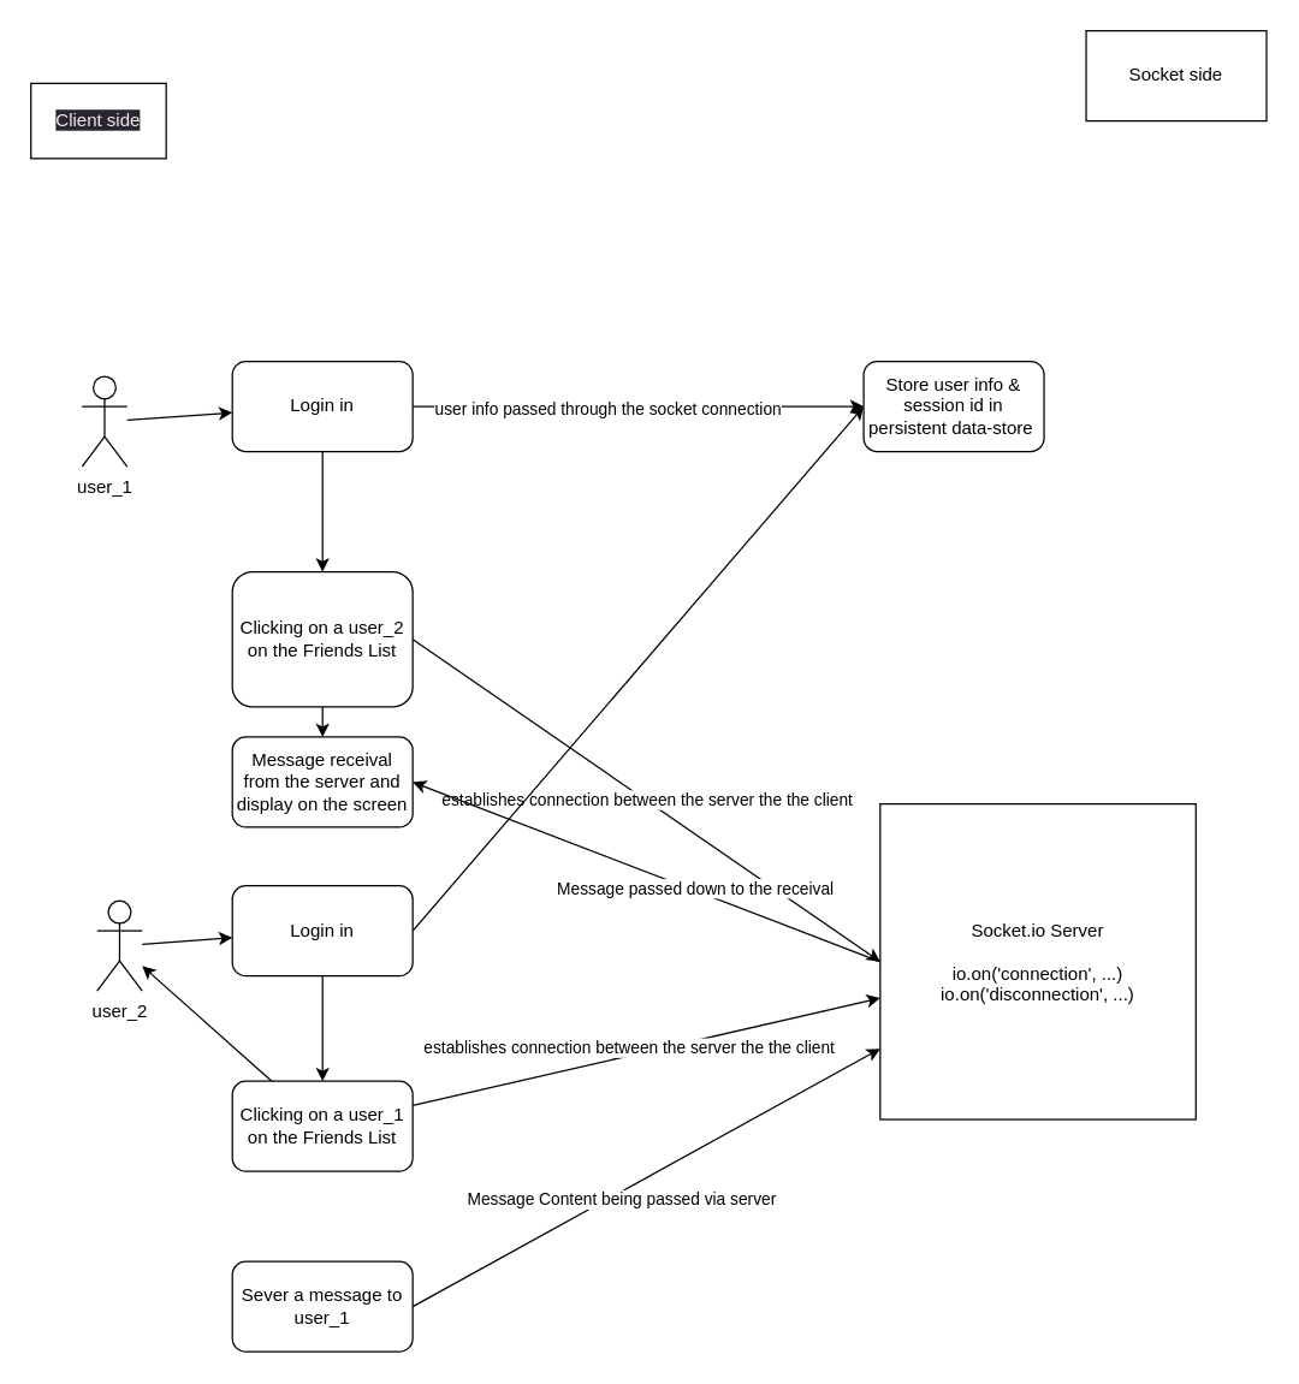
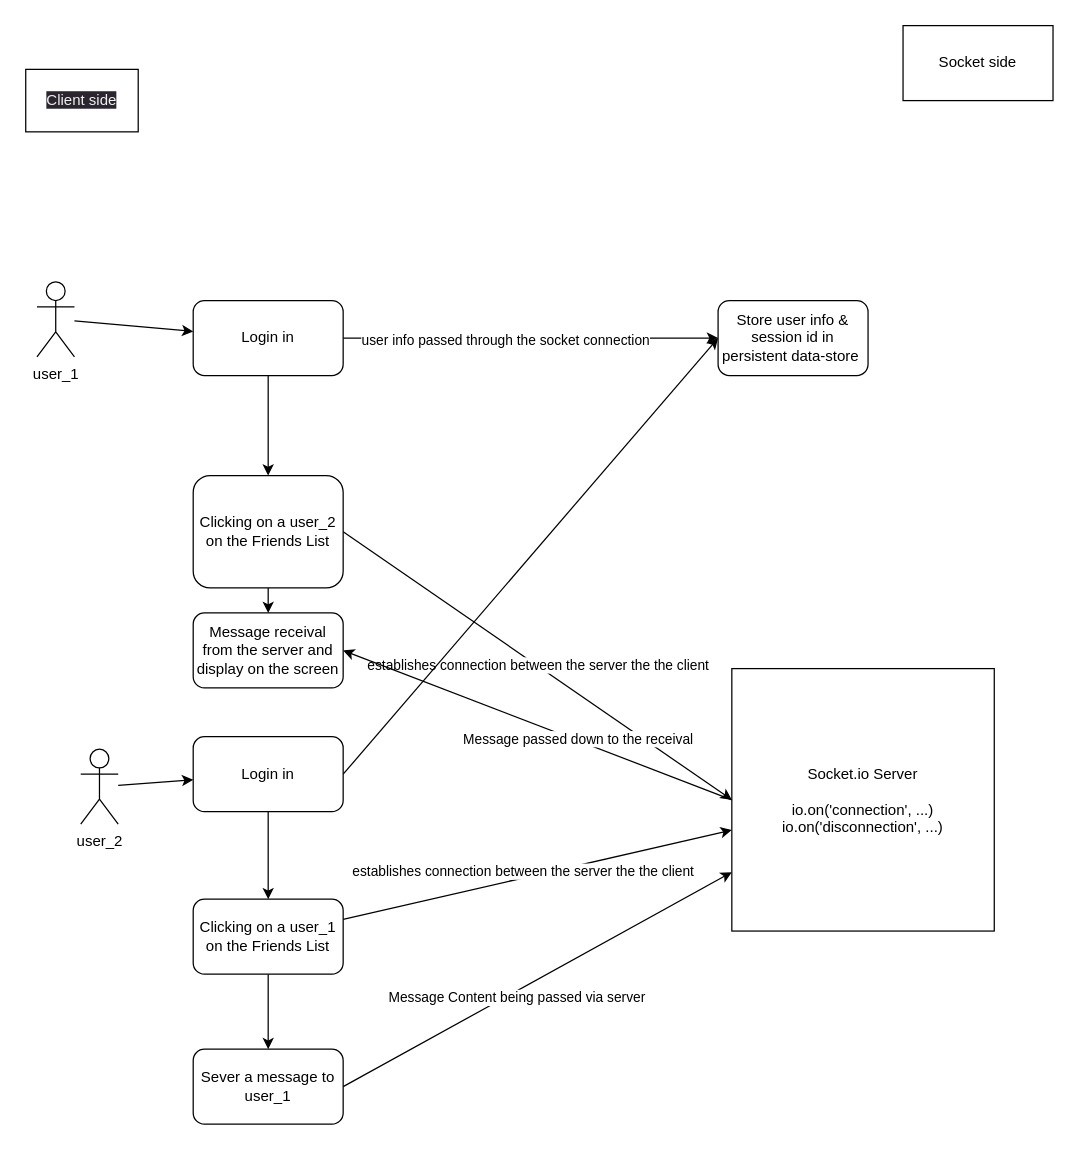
- <mxCell id="12" value="user_1&lt;br&gt;" style="shape=umlActor;verticalLabelPosition=bottom;verticalAlign=top;html=1;outlineConnect=0;" vertex="1" parent="1"><mxGeometry x="54" y="250" width="30" height="60" as="geometry" /></mxCell>
+ <mxCell id="12" value="user_1&lt;br&gt;" style="shape=umlActor;verticalLabelPosition=bottom;verticalAlign=top;html=1;outlineConnect=0;" vertex="1" parent="1"><mxGeometry x="29" y="225" width="30" height="60" as="geometry" /></mxCell>
- <mxCell id="20" style="edgeStyle=none;html=1;" edge="1" parent="1" source="21" target="17"><mxGeometry relative="1" as="geometry" /></mxCell>
+ <mxCell id="20" style="edgeStyle=none;html=1;entryX=0.5;entryY=0;entryDx=0;entryDy=0;" edge="1" parent="1" source="21" target="28"><mxGeometry relative="1" as="geometry" /></mxCell>
